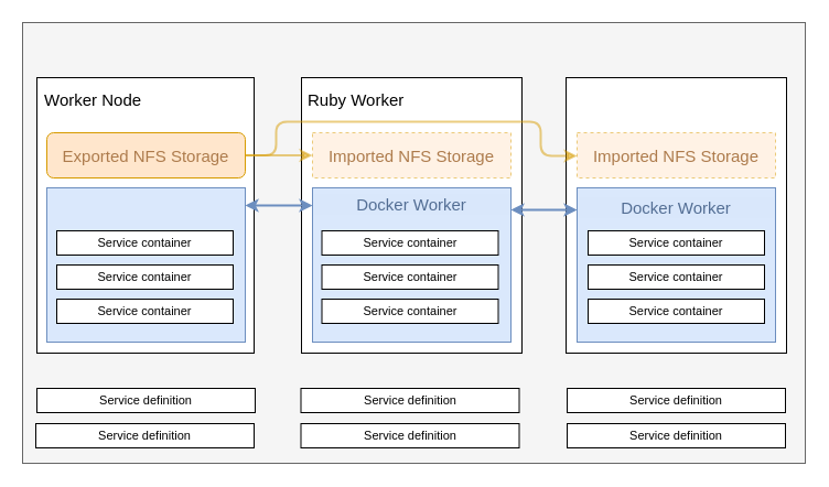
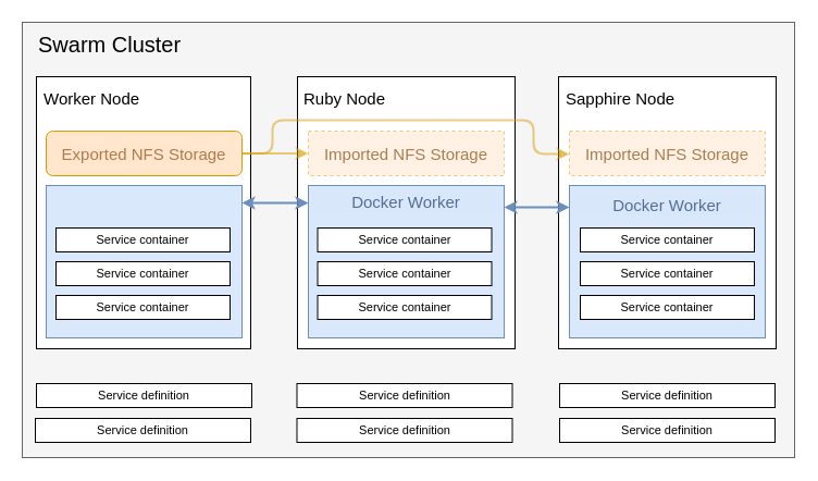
+ <mxCell id="12" value="Swarm Cluster" style="text;html=1;strokeColor=none;fillColor=none;align=left;verticalAlign=middle;whiteSpace=wrap;rounded=0;fontSize=20;fontColor=#000000;" vertex="1" parent="1"><mxGeometry x="32.5" y="30" width="357" height="20" as="geometry" /></mxCell>
- <mxCell id="6" value="Ruby Worker" style="text;html=1;strokeColor=none;fillColor=none;align=left;verticalAlign=middle;whiteSpace=wrap;rounded=0;spacingLeft=5;fontSize=15;" vertex="1" parent="1"><mxGeometry x="271.5" y="80" width="200" height="20" as="geometry" /></mxCell>
+ <mxCell id="6" value="Ruby Node" style="text;html=1;strokeColor=none;fillColor=none;align=left;verticalAlign=middle;whiteSpace=wrap;rounded=0;spacingLeft=5;fontSize=15;" vertex="1" parent="1"><mxGeometry x="271.5" y="80" width="200" height="20" as="geometry" /></mxCell>
+ <mxCell id="8" value="Sapphire Node" style="text;html=1;strokeColor=none;fillColor=none;align=left;verticalAlign=middle;whiteSpace=wrap;rounded=0;spacingLeft=5;fontSize=15;" vertex="1" parent="1"><mxGeometry x="513" y="80" width="200" height="20" as="geometry" /></mxCell>
